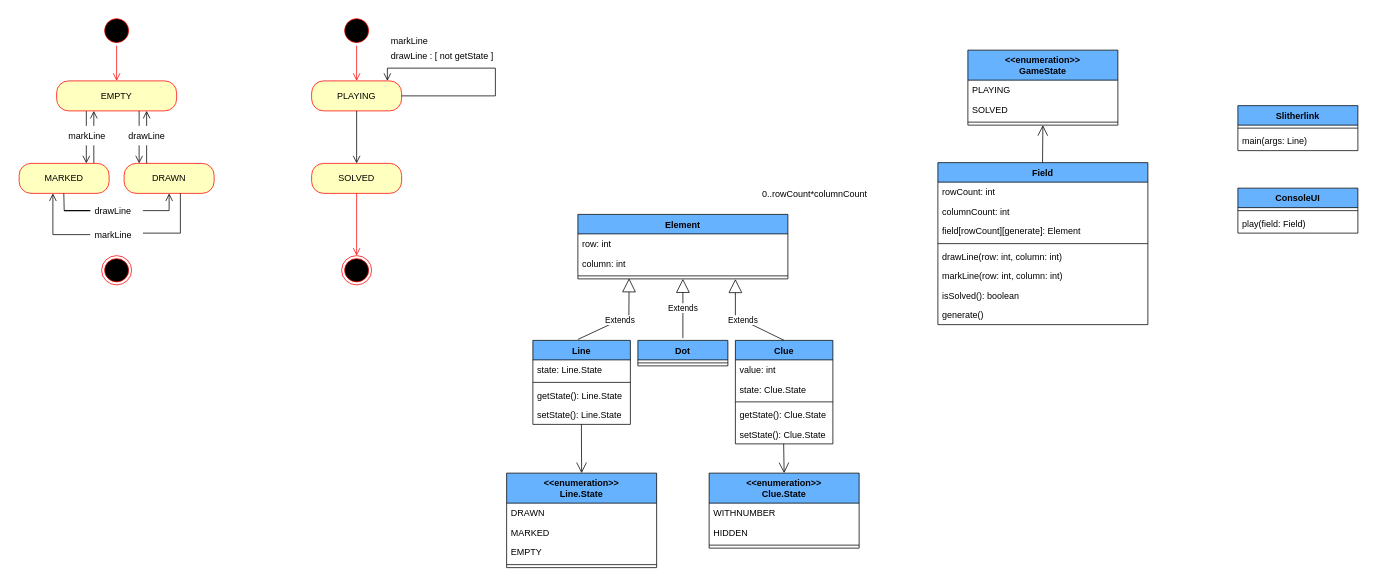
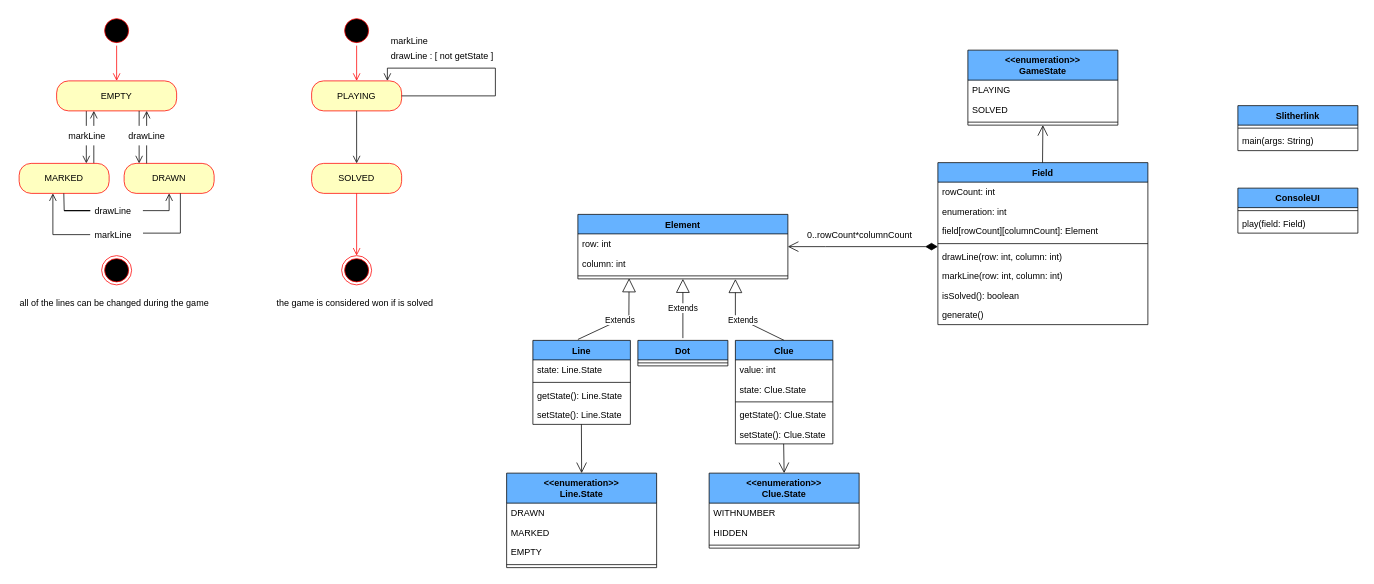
- <mxCell id="6" value="main(args: Line)" style="text;strokeColor=none;fillColor=none;align=left;verticalAlign=top;spacingLeft=4;spacingRight=4;overflow=hidden;rotatable=0;points=[[0,0.5],[1,0.5]];portConstraint=eastwest;" parent="4" vertex="1"><mxGeometry y="34" width="160" height="26" as="geometry" /></mxCell>
+ <mxCell id="6" value="main(args: String)" style="text;strokeColor=none;fillColor=none;align=left;verticalAlign=top;spacingLeft=4;spacingRight=4;overflow=hidden;rotatable=0;points=[[0,0.5],[1,0.5]];portConstraint=eastwest;" parent="4" vertex="1"><mxGeometry y="34" width="160" height="26" as="geometry" /></mxCell>
- <mxCell id="84" value="0..rowCount*columnCount" style="text;strokeColor=none;fillColor=none;align=left;verticalAlign=top;spacingLeft=4;spacingRight=4;overflow=hidden;rotatable=0;points=[[0,0.5],[1,0.5]];portConstraint=eastwest;" vertex="1" parent="1"><mxGeometry x="1010" y="244" width="160" height="26" as="geometry" /></mxCell>
+ <mxCell id="84" value="0..rowCount*columnCount" style="text;strokeColor=none;fillColor=none;align=left;verticalAlign=top;spacingLeft=4;spacingRight=4;overflow=hidden;rotatable=0;points=[[0,0.5],[1,0.5]];portConstraint=eastwest;" vertex="1" parent="1"><mxGeometry x="1070" y="299" width="160" height="26" as="geometry" /></mxCell>
- <mxCell id="13" value="columnCount: int" style="text;strokeColor=none;fillColor=none;align=left;verticalAlign=top;spacingLeft=4;spacingRight=4;overflow=hidden;rotatable=0;points=[[0,0.5],[1,0.5]];portConstraint=eastwest;" parent="10" vertex="1"><mxGeometry y="52" width="280" height="26" as="geometry" /></mxCell>
+ <mxCell id="13" value="enumeration: int" style="text;strokeColor=none;fillColor=none;align=left;verticalAlign=top;spacingLeft=4;spacingRight=4;overflow=hidden;rotatable=0;points=[[0,0.5],[1,0.5]];portConstraint=eastwest;" parent="10" vertex="1"><mxGeometry y="52" width="280" height="26" as="geometry" /></mxCell>
- <mxCell id="14" value="field[rowCount][generate]: Element " style="text;strokeColor=none;fillColor=none;align=left;verticalAlign=top;spacingLeft=4;spacingRight=4;overflow=hidden;rotatable=0;points=[[0,0.5],[1,0.5]];portConstraint=eastwest;" parent="10" vertex="1"><mxGeometry y="78" width="280" height="26" as="geometry" /></mxCell>
+ <mxCell id="14" value="field[rowCount][columnCount]: Element " style="text;strokeColor=none;fillColor=none;align=left;verticalAlign=top;spacingLeft=4;spacingRight=4;overflow=hidden;rotatable=0;points=[[0,0.5],[1,0.5]];portConstraint=eastwest;" parent="10" vertex="1"><mxGeometry y="78" width="280" height="26" as="geometry" /></mxCell>
+ <mxCell id="83" value="" style="endArrow=open;html=1;endSize=12;startArrow=diamondThin;startSize=14;startFill=1;edgeStyle=orthogonalEdgeStyle;align=left;verticalAlign=bottom;rounded=0;strokeColor=#000000;fillColor=#000000;" edge="1" parent="1" source="10" target="29"><mxGeometry x="-1" y="3" relative="1" as="geometry"><mxPoint x="1060" y="340" as="sourcePoint" /><mxPoint x="1220" y="340" as="targetPoint" /><Array as="points"><mxPoint x="1100" y="328" /><mxPoint x="1100" y="328" /></Array></mxGeometry></mxCell>
+ <mxCell id="75" value="all of the lines can be changed during the game " style="text;strokeColor=none;fillColor=none;align=left;verticalAlign=top;spacingLeft=4;spacingRight=4;overflow=hidden;rotatable=0;points=[[0,0.5],[1,0.5]];portConstraint=eastwest;" vertex="1" parent="1"><mxGeometry x="20" y="390" width="270" height="26" as="geometry" /></mxCell>
+ <mxCell id="76" value="the game is considered won if is solved " style="text;strokeColor=none;fillColor=none;align=left;verticalAlign=top;spacingLeft=4;spacingRight=4;overflow=hidden;rotatable=0;points=[[0,0.5],[1,0.5]];portConstraint=eastwest;" vertex="1" parent="1"><mxGeometry x="362.5" y="390" width="225" height="26" as="geometry" /></mxCell>
